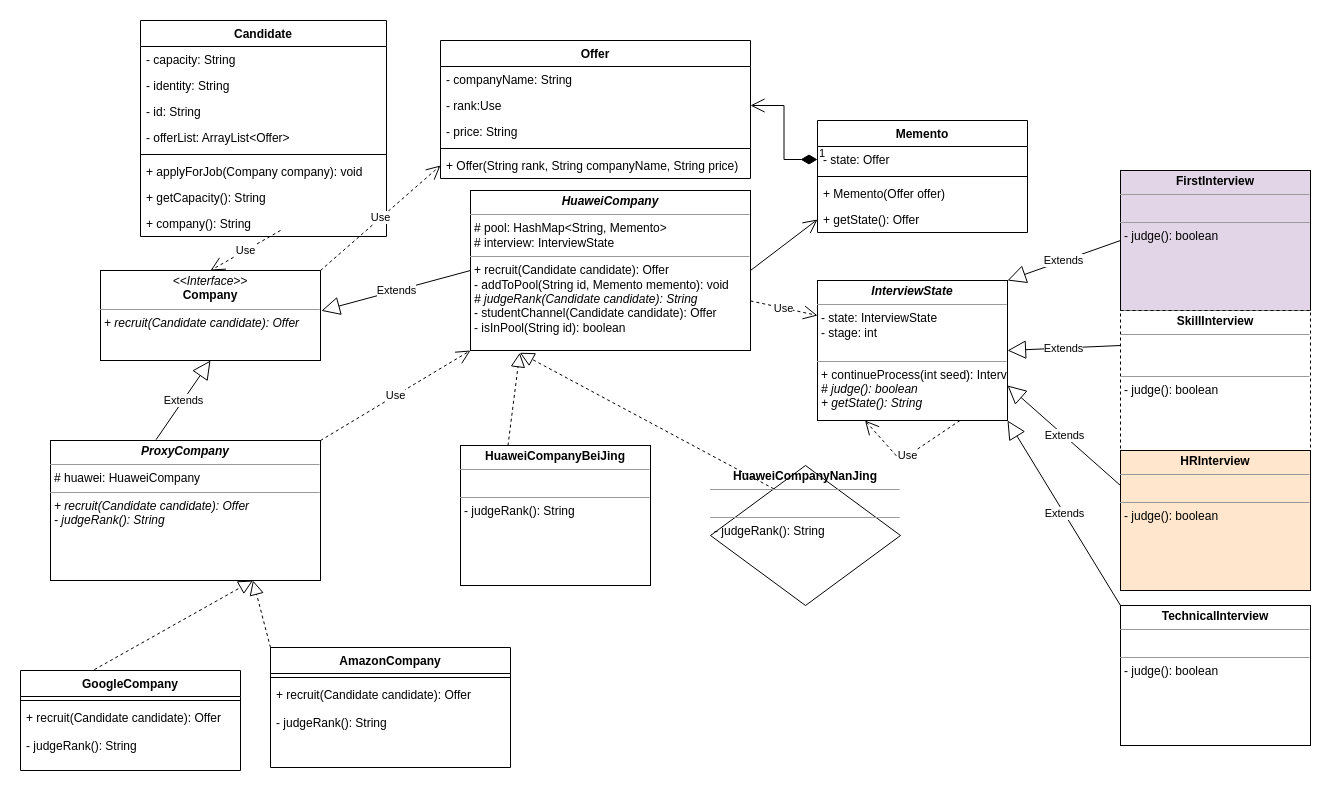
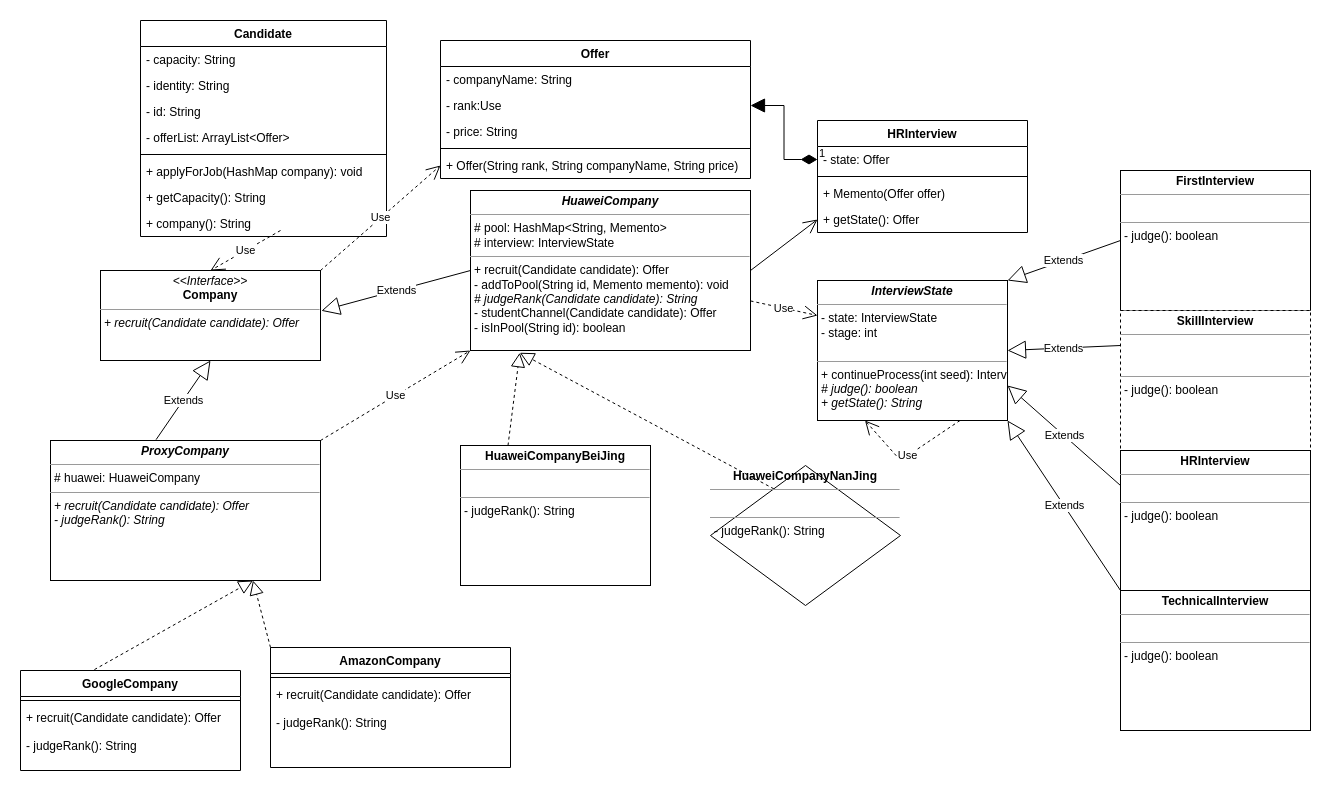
- <mxCell id="36" value="1" style="endArrow=open;html=1;endSize=12;startArrow=diamondThin;startSize=14;startFill=1;edgeStyle=orthogonalEdgeStyle;align=left;verticalAlign=bottom;rounded=0;exitX=0;exitY=0.5;exitDx=0;exitDy=0;entryX=1;entryY=0.5;entryDx=0;entryDy=0;" parent="1" source="10" target="31" edge="1"><mxGeometry x="-1" y="3" relative="1" as="geometry"><mxPoint x="430" y="270" as="sourcePoint" /><mxPoint x="590" y="270" as="targetPoint" /></mxGeometry></mxCell>
+ <mxCell id="36" value="1" style="endArrow=block;html=1;endSize=12;startArrow=diamondThin;startSize=14;startFill=1;edgeStyle=orthogonalEdgeStyle;align=left;verticalAlign=bottom;rounded=0;exitX=0;exitY=0.5;exitDx=0;exitDy=0;entryX=1;entryY=0.5;entryDx=0;entryDy=0;" parent="1" source="10" target="31" edge="1"><mxGeometry x="-1" y="3" relative="1" as="geometry"><mxPoint x="430" y="270" as="sourcePoint" /><mxPoint x="590" y="270" as="targetPoint" /></mxGeometry></mxCell>
- <mxCell id="9" value="Memento" style="swimlane;fontStyle=1;align=center;verticalAlign=top;childLayout=stackLayout;horizontal=1;startSize=26;horizontalStack=0;resizeParent=1;resizeParentMax=0;resizeLast=0;collapsible=1;marginBottom=0;" parent="1" vertex="1"><mxGeometry x="817" y="120" width="210" height="112" as="geometry" /></mxCell>
+ <mxCell id="9" value="HRInterview" style="swimlane;fontStyle=1;align=center;verticalAlign=top;childLayout=stackLayout;horizontal=1;startSize=26;horizontalStack=0;resizeParent=1;resizeParentMax=0;resizeLast=0;collapsible=1;marginBottom=0;" parent="1" vertex="1"><mxGeometry x="817" y="120" width="210" height="112" as="geometry" /></mxCell>
- <mxCell id="25" value="+ applyForJob(Company company): void" style="text;strokeColor=none;fillColor=none;align=left;verticalAlign=top;spacingLeft=4;spacingRight=4;overflow=hidden;rotatable=0;points=[[0,0.5],[1,0.5]];portConstraint=eastwest;" parent="19" vertex="1"><mxGeometry y="138" width="246" height="26" as="geometry" /></mxCell>
+ <mxCell id="25" value="+ applyForJob(HashMap company): void" style="text;strokeColor=none;fillColor=none;align=left;verticalAlign=top;spacingLeft=4;spacingRight=4;overflow=hidden;rotatable=0;points=[[0,0.5],[1,0.5]];portConstraint=eastwest;" parent="19" vertex="1"><mxGeometry y="138" width="246" height="26" as="geometry" /></mxCell>
- <mxCell id="44" value="&lt;p style=&quot;margin:0px;margin-top:4px;text-align:center;&quot;&gt;&lt;b&gt;FirstInterview&lt;/b&gt;&lt;/p&gt;&lt;hr size=&quot;1&quot;&gt;&lt;p style=&quot;margin:0px;margin-left:4px;&quot;&gt;&lt;/p&gt;&lt;br&gt;&lt;hr size=&quot;1&quot;&gt;&lt;p style=&quot;margin:0px;margin-left:4px;&quot;&gt;- judge(): boolean&lt;/p&gt;" style="verticalAlign=top;align=left;overflow=fill;fontSize=12;fontFamily=Helvetica;html=1;fillColor=#e1d5e7;" parent="1" vertex="1"><mxGeometry x="1120" y="170" width="190" height="140" as="geometry" /></mxCell>
+ <mxCell id="44" value="&lt;p style=&quot;margin:0px;margin-top:4px;text-align:center;&quot;&gt;&lt;b&gt;FirstInterview&lt;/b&gt;&lt;/p&gt;&lt;hr size=&quot;1&quot;&gt;&lt;p style=&quot;margin:0px;margin-left:4px;&quot;&gt;&lt;/p&gt;&lt;br&gt;&lt;hr size=&quot;1&quot;&gt;&lt;p style=&quot;margin:0px;margin-left:4px;&quot;&gt;- judge(): boolean&lt;/p&gt;" style="verticalAlign=top;align=left;overflow=fill;fontSize=12;fontFamily=Helvetica;html=1;" parent="1" vertex="1"><mxGeometry x="1120" y="170" width="190" height="140" as="geometry" /></mxCell>
- <mxCell id="47" value="&lt;p style=&quot;margin:0px;margin-top:4px;text-align:center;&quot;&gt;&lt;b&gt;HRInterview&lt;/b&gt;&lt;/p&gt;&lt;hr size=&quot;1&quot;&gt;&lt;p style=&quot;margin:0px;margin-left:4px;&quot;&gt;&lt;/p&gt;&lt;br&gt;&lt;hr size=&quot;1&quot;&gt;&lt;p style=&quot;margin:0px;margin-left:4px;&quot;&gt;- judge(): boolean&lt;/p&gt;" style="verticalAlign=top;align=left;overflow=fill;fontSize=12;fontFamily=Helvetica;html=1;fillColor=#ffe6cc;" parent="1" vertex="1"><mxGeometry x="1120" y="450" width="190" height="140" as="geometry" /></mxCell>
+ <mxCell id="47" value="&lt;p style=&quot;margin:0px;margin-top:4px;text-align:center;&quot;&gt;&lt;b&gt;HRInterview&lt;/b&gt;&lt;/p&gt;&lt;hr size=&quot;1&quot;&gt;&lt;p style=&quot;margin:0px;margin-left:4px;&quot;&gt;&lt;/p&gt;&lt;br&gt;&lt;hr size=&quot;1&quot;&gt;&lt;p style=&quot;margin:0px;margin-left:4px;&quot;&gt;- judge(): boolean&lt;/p&gt;" style="verticalAlign=top;align=left;overflow=fill;fontSize=12;fontFamily=Helvetica;html=1;" parent="1" vertex="1"><mxGeometry x="1120" y="450" width="190" height="140" as="geometry" /></mxCell>
- <mxCell id="46" value="&lt;p style=&quot;margin:0px;margin-top:4px;text-align:center;&quot;&gt;&lt;b&gt;TechnicalInterview&lt;/b&gt;&lt;/p&gt;&lt;hr size=&quot;1&quot;&gt;&lt;p style=&quot;margin:0px;margin-left:4px;&quot;&gt;&lt;/p&gt;&lt;br&gt;&lt;hr size=&quot;1&quot;&gt;&lt;p style=&quot;margin:0px;margin-left:4px;&quot;&gt;- judge(): boolean&lt;/p&gt;" style="verticalAlign=top;align=left;overflow=fill;fontSize=12;fontFamily=Helvetica;html=1;" parent="1" vertex="1"><mxGeometry x="1120" y="605" width="190" height="140" as="geometry" /></mxCell>
+ <mxCell id="46" value="&lt;p style=&quot;margin:0px;margin-top:4px;text-align:center;&quot;&gt;&lt;b&gt;TechnicalInterview&lt;/b&gt;&lt;/p&gt;&lt;hr size=&quot;1&quot;&gt;&lt;p style=&quot;margin:0px;margin-left:4px;&quot;&gt;&lt;/p&gt;&lt;br&gt;&lt;hr size=&quot;1&quot;&gt;&lt;p style=&quot;margin:0px;margin-left:4px;&quot;&gt;- judge(): boolean&lt;/p&gt;" style="verticalAlign=top;align=left;overflow=fill;fontSize=12;fontFamily=Helvetica;html=1;" parent="1" vertex="1"><mxGeometry x="1120" y="590" width="190" height="140" as="geometry" /></mxCell>
